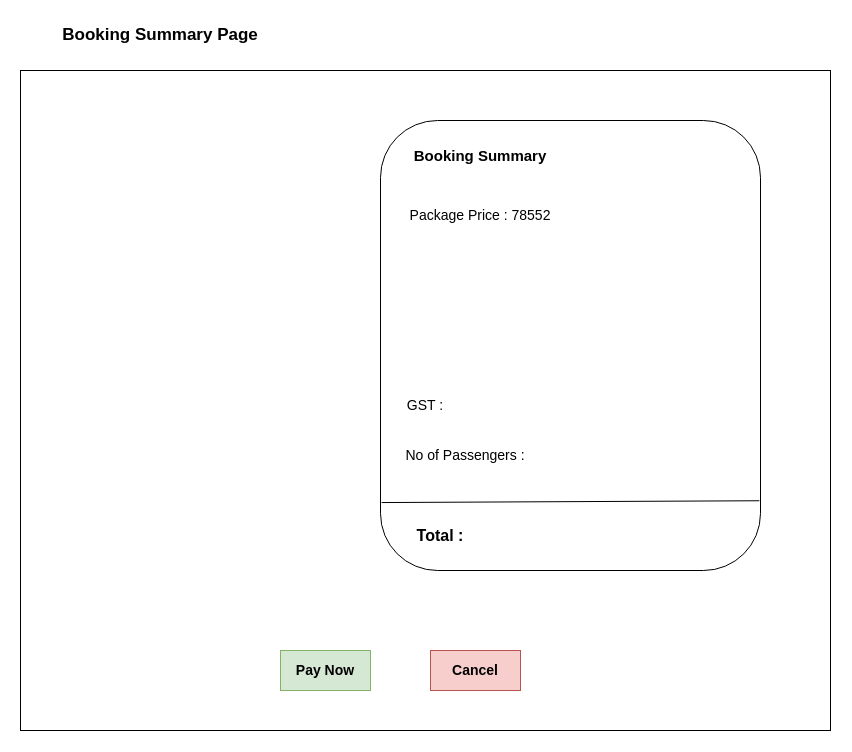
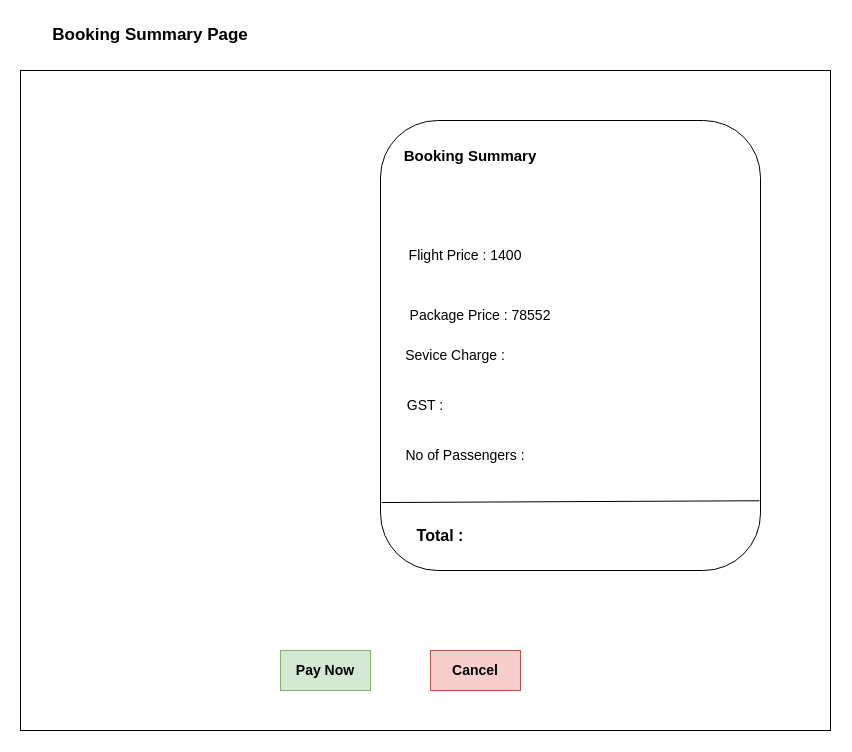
- <mxCell id="2" value="&lt;b&gt;&lt;font style=&quot;font-size: 17px;&quot;&gt;Booking Summary Page&lt;/font&gt;&lt;/b&gt;" style="text;strokeColor=none;align=center;fillColor=none;html=1;verticalAlign=middle;whiteSpace=wrap;rounded=0;" parent="1" vertex="1"><mxGeometry x="60" y="20" width="200" height="30" as="geometry" /></mxCell>
+ <mxCell id="2" value="&lt;b&gt;&lt;font style=&quot;font-size: 17px;&quot;&gt;Booking Summary Page&lt;/font&gt;&lt;/b&gt;" style="text;strokeColor=none;align=center;fillColor=none;html=1;verticalAlign=middle;whiteSpace=wrap;rounded=0;" parent="1" vertex="1"><mxGeometry x="50" y="20" width="200" height="30" as="geometry" /></mxCell>
- <mxCell id="7" value="&lt;b&gt;&lt;font style=&quot;font-size: 15px;&quot;&gt;Booking Summary&lt;/font&gt;&lt;/b&gt;" style="text;strokeColor=none;align=center;fillColor=none;html=1;verticalAlign=middle;whiteSpace=wrap;rounded=0;" parent="1" vertex="1"><mxGeometry x="400" y="140" width="160" height="30" as="geometry" /></mxCell>
+ <mxCell id="7" value="&lt;b&gt;&lt;font style=&quot;font-size: 15px;&quot;&gt;Booking Summary&lt;/font&gt;&lt;/b&gt;" style="text;strokeColor=none;align=center;fillColor=none;html=1;verticalAlign=middle;whiteSpace=wrap;rounded=0;" parent="1" vertex="1"><mxGeometry x="390" y="140" width="160" height="30" as="geometry" /></mxCell>
- <mxCell id="9" value="&lt;font style=&quot;font-size: 14px;&quot;&gt;Package Price : 78552&lt;/font&gt;" style="text;strokeColor=none;align=center;fillColor=none;html=1;verticalAlign=middle;whiteSpace=wrap;rounded=0;" parent="1" vertex="1"><mxGeometry x="400" y="200" width="160" height="30" as="geometry" /></mxCell>
+ <mxCell id="9" value="&lt;font style=&quot;font-size: 14px;&quot;&gt;Package Price : 78552&lt;/font&gt;" style="text;strokeColor=none;align=center;fillColor=none;html=1;verticalAlign=middle;whiteSpace=wrap;rounded=0;" parent="1" vertex="1"><mxGeometry x="400" y="300" width="160" height="30" as="geometry" /></mxCell>
+ <mxCell id="8" value="&lt;font style=&quot;font-size: 14px;&quot;&gt;Flight Price : 1400&lt;/font&gt;" style="text;strokeColor=none;align=center;fillColor=none;html=1;verticalAlign=middle;whiteSpace=wrap;rounded=0;" parent="1" vertex="1"><mxGeometry x="390" y="240" width="150" height="30" as="geometry" /></mxCell>
+ <mxCell id="11" value="&lt;font style=&quot;font-size: 14px;&quot;&gt;Sevice Charge :&lt;/font&gt;" style="text;strokeColor=none;align=center;fillColor=none;html=1;verticalAlign=middle;whiteSpace=wrap;rounded=0;" parent="1" vertex="1"><mxGeometry x="380" y="340" width="150" height="30" as="geometry" /></mxCell>
